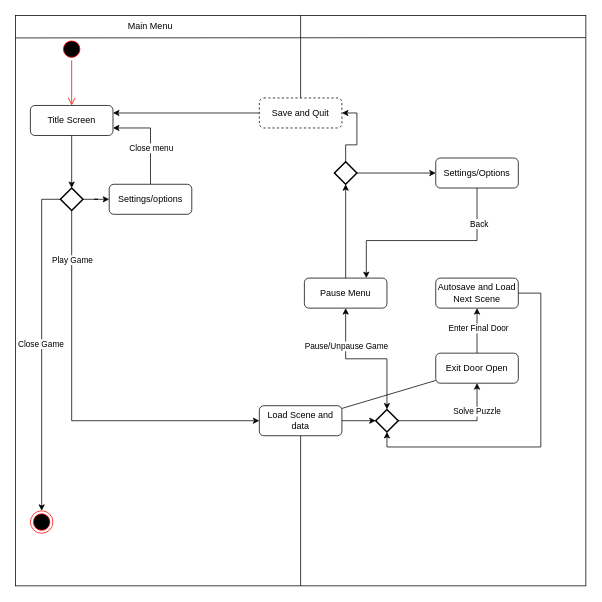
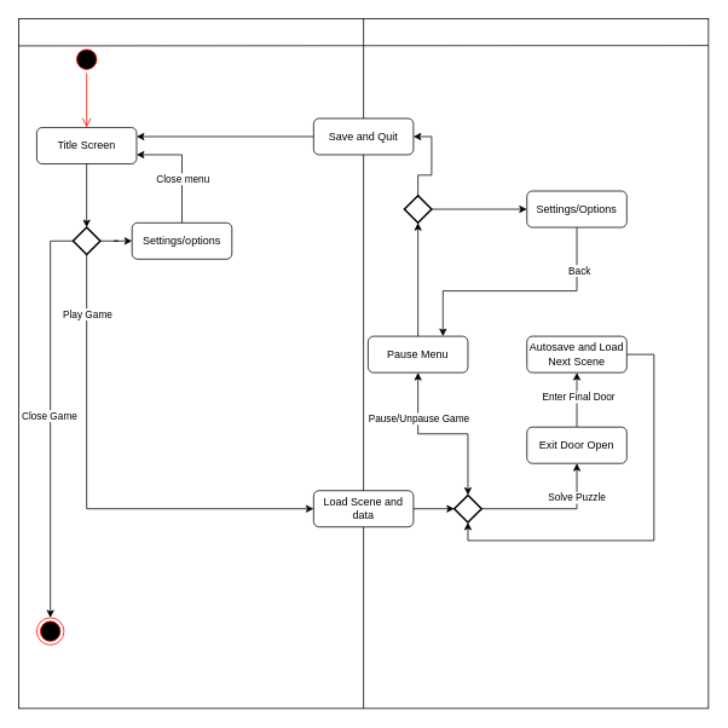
- <mxCell id="4" value="Main Menu" style="text;html=1;align=center;verticalAlign=middle;whiteSpace=wrap;rounded=0;" parent="1" vertex="1"><mxGeometry x="160" y="20" width="80" height="30" as="geometry" /></mxCell>
- <mxCell id="30" value="Save and Quit" style="rounded=1;whiteSpace=wrap;html=1;dashed=1;" parent="1" vertex="1"><mxGeometry x="345" y="130" width="110" height="40" as="geometry" /></mxCell>
+ <mxCell id="30" value="Save and Quit" style="rounded=1;whiteSpace=wrap;html=1;" parent="1" vertex="1"><mxGeometry x="345" y="130" width="110" height="40" as="geometry" /></mxCell>
- <mxCell id="28" value="" style="endArrow=none;html=1;rounded=0;" parent="1" source="22" target="35" edge="1"><mxGeometry width="50" height="50" relative="1" as="geometry"><mxPoint x="400" y="540" as="sourcePoint" /><mxPoint x="400" y="20" as="targetPoint" /></mxGeometry></mxCell>
+ <mxCell id="28" value="" style="endArrow=none;html=1;rounded=0;entryX=0.5;entryY=0;entryDx=0;entryDy=0;" parent="1" source="22" target="30" edge="1"><mxGeometry width="50" height="50" relative="1" as="geometry"><mxPoint x="400" y="540" as="sourcePoint" /><mxPoint x="400" y="20" as="targetPoint" /></mxGeometry></mxCell>
